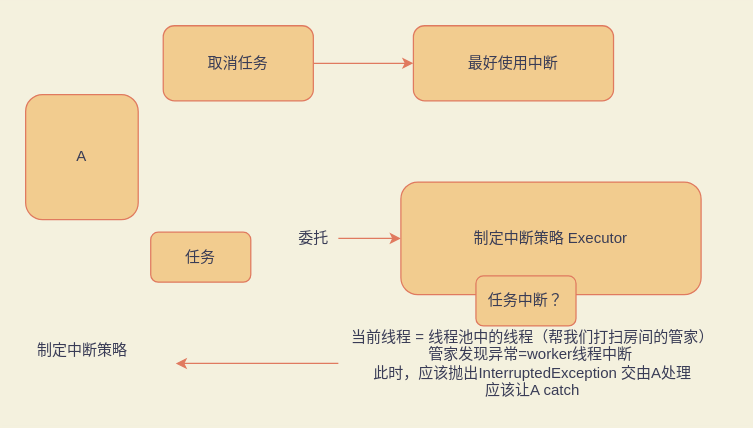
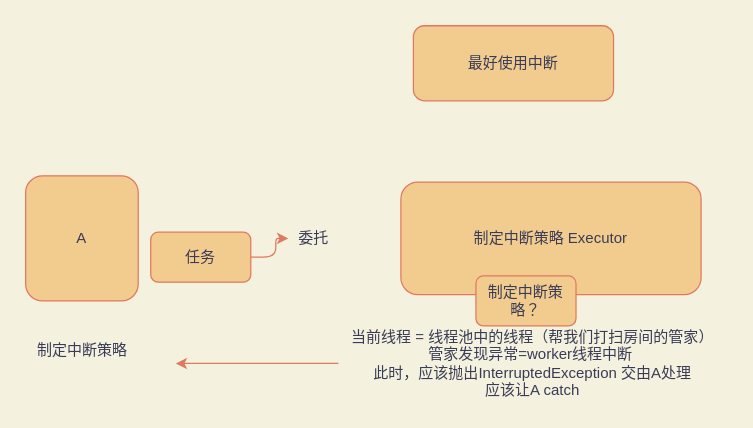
- <mxCell id="3" value="取消任务" style="rounded=1;whiteSpace=wrap;html=1;fillColor=#F2CC8F;strokeColor=#E07A5F;fontColor=#393C56;" vertex="1" parent="1"><mxGeometry x="130" y="20" width="120" height="60" as="geometry" /></mxCell>
- <mxCell id="2" value="" style="edgeStyle=orthogonalEdgeStyle;curved=0;rounded=1;sketch=0;orthogonalLoop=1;jettySize=auto;html=1;strokeColor=#E07A5F;fillColor=#F2CC8F;fontColor=#393C56;" edge="1" parent="1" source="3" target="4"><mxGeometry relative="1" as="geometry" /></mxCell>
- <mxCell id="13" value="A" style="rounded=1;whiteSpace=wrap;html=1;fillColor=#F2CC8F;strokeColor=#E07A5F;fontColor=#393C56;" vertex="1" parent="1"><mxGeometry x="20" y="75" width="90" height="100" as="geometry" /></mxCell>
+ <mxCell id="13" value="A" style="rounded=1;whiteSpace=wrap;html=1;fillColor=#F2CC8F;strokeColor=#E07A5F;fontColor=#393C56;" vertex="1" parent="1"><mxGeometry x="20" y="140" width="90" height="100" as="geometry" /></mxCell>
- <mxCell id="5" value="" style="edgeStyle=orthogonalEdgeStyle;curved=0;rounded=1;sketch=0;orthogonalLoop=1;jettySize=auto;html=1;strokeColor=#E07A5F;fillColor=#F2CC8F;fontColor=#393C56;" edge="1" parent="1" source="8" target="7"><mxGeometry relative="1" as="geometry" /></mxCell>
+ <mxCell id="9" value="" style="edgeStyle=orthogonalEdgeStyle;curved=0;rounded=1;sketch=0;orthogonalLoop=1;jettySize=auto;html=1;strokeColor=#E07A5F;fillColor=#F2CC8F;fontColor=#393C56;" edge="1" parent="1" source="6" target="8"><mxGeometry relative="1" as="geometry"><mxPoint x="200" y="190" as="sourcePoint" /><mxPoint x="320" y="190" as="targetPoint" /></mxGeometry></mxCell>
- <mxCell id="10" value="任务中断？" style="rounded=1;whiteSpace=wrap;html=1;fillColor=#F2CC8F;strokeColor=#E07A5F;fontColor=#393C56;" vertex="1" parent="1"><mxGeometry x="380" y="220" width="80" height="40" as="geometry" /></mxCell>
+ <mxCell id="10" value="制定中断策略？" style="rounded=1;whiteSpace=wrap;html=1;fillColor=#F2CC8F;strokeColor=#E07A5F;fontColor=#393C56;" vertex="1" parent="1"><mxGeometry x="380" y="220" width="80" height="40" as="geometry" /></mxCell>
